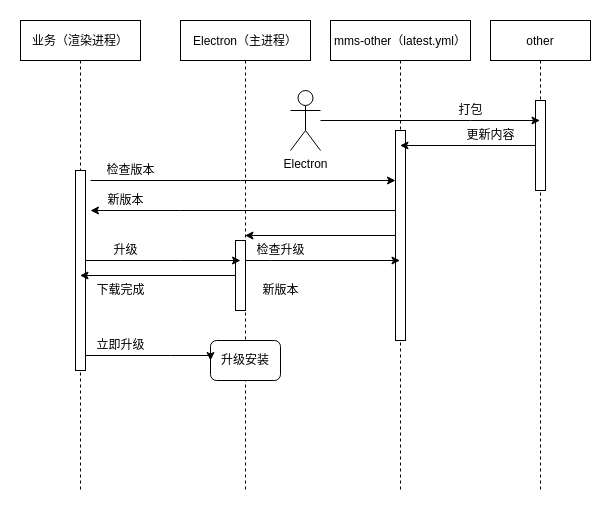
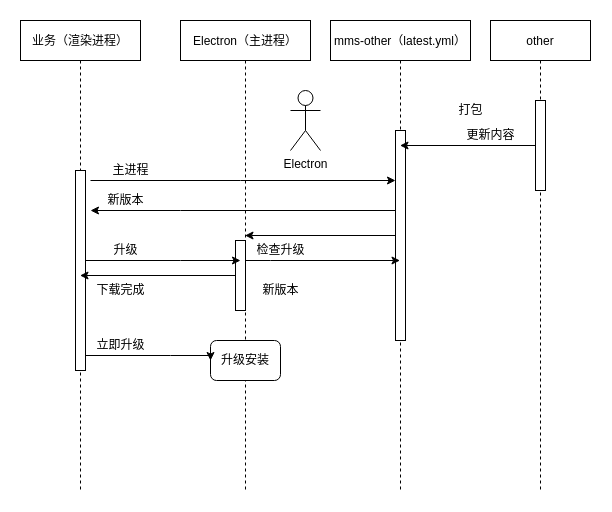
- <mxCell id="13" style="edgeStyle=orthogonalEdgeStyle;rounded=0;orthogonalLoop=1;jettySize=auto;html=1;" edge="1" parent="1" source="14" target="9"><mxGeometry relative="1" as="geometry"><mxPoint x="510" y="110" as="targetPoint" /><Array as="points"><mxPoint x="470" y="120" /><mxPoint x="470" y="120" /></Array></mxGeometry></mxCell>
- <mxCell id="17" value="检查版本" style="text;html=1;align=center;verticalAlign=middle;resizable=0;points=[];autosize=1;" vertex="1" parent="1"><mxGeometry x="100" y="160" width="60" height="20" as="geometry" /></mxCell>
+ <mxCell id="17" value="主进程" style="text;html=1;align=center;verticalAlign=middle;resizable=0;points=[];autosize=1;" vertex="1" parent="1"><mxGeometry x="100" y="160" width="60" height="20" as="geometry" /></mxCell>
